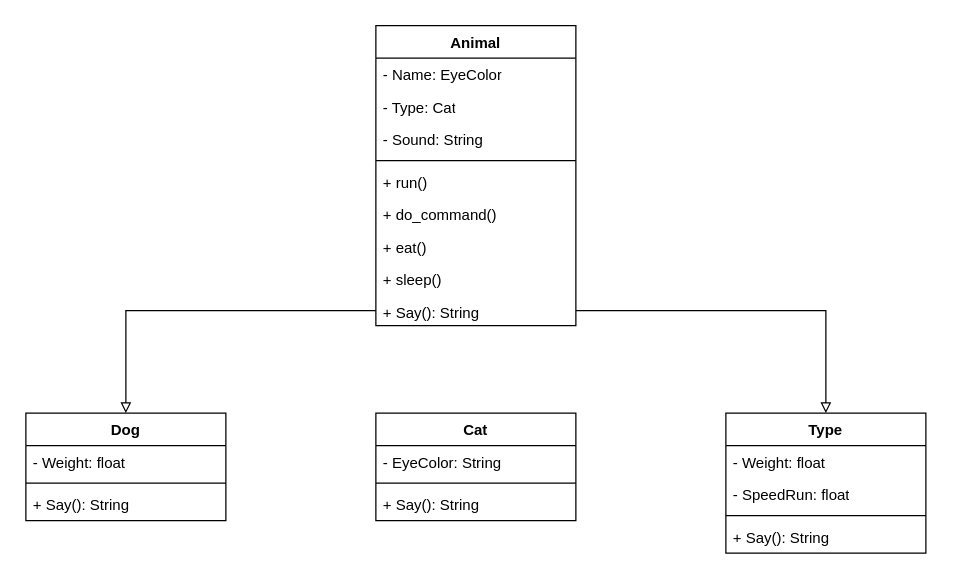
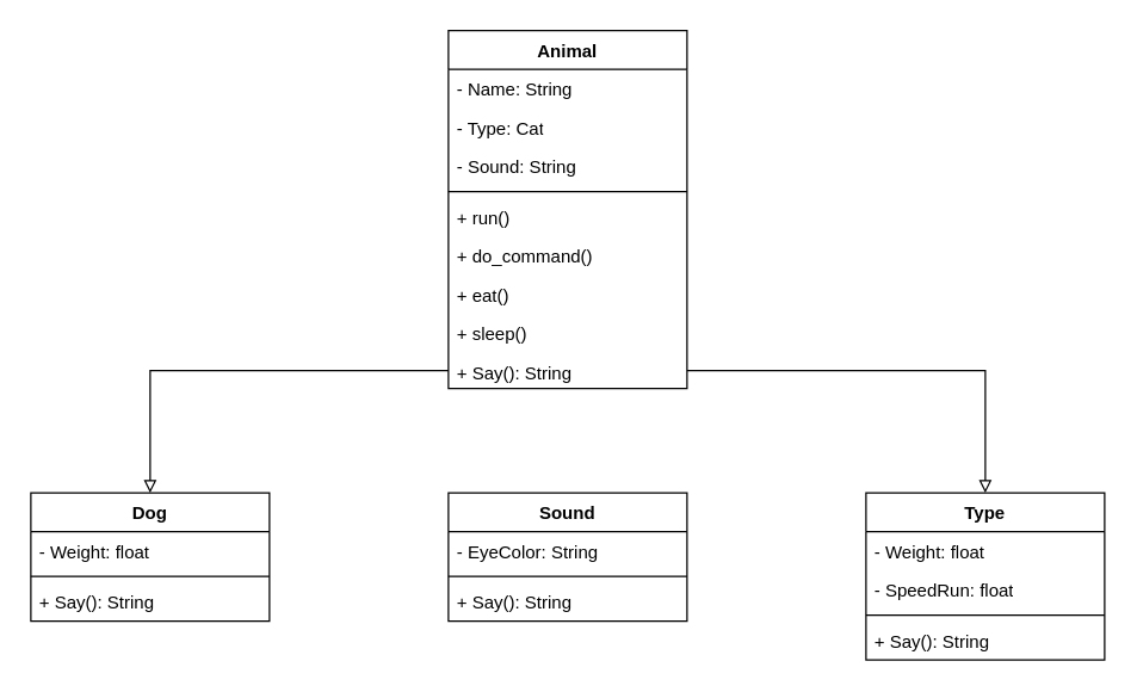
- <mxCell id="3" value="- Name: EyeColor" style="text;strokeColor=none;fillColor=none;align=left;verticalAlign=top;spacingLeft=4;spacingRight=4;overflow=hidden;rotatable=0;points=[[0,0.5],[1,0.5]];portConstraint=eastwest;whiteSpace=wrap;html=1;" vertex="1" parent="2"><mxGeometry y="26" width="160" height="26" as="geometry" /></mxCell>
+ <mxCell id="3" value="- Name: String" style="text;strokeColor=none;fillColor=none;align=left;verticalAlign=top;spacingLeft=4;spacingRight=4;overflow=hidden;rotatable=0;points=[[0,0.5],[1,0.5]];portConstraint=eastwest;whiteSpace=wrap;html=1;" vertex="1" parent="2"><mxGeometry y="26" width="160" height="26" as="geometry" /></mxCell>
- <mxCell id="16" value="Cat" style="swimlane;fontStyle=1;align=center;verticalAlign=top;childLayout=stackLayout;horizontal=1;startSize=26;horizontalStack=0;resizeParent=1;resizeParentMax=0;resizeLast=0;collapsible=1;marginBottom=0;whiteSpace=wrap;html=1;" vertex="1" parent="1"><mxGeometry x="300" y="330" width="160" height="86" as="geometry" /></mxCell>
+ <mxCell id="16" value="Sound" style="swimlane;fontStyle=1;align=center;verticalAlign=top;childLayout=stackLayout;horizontal=1;startSize=26;horizontalStack=0;resizeParent=1;resizeParentMax=0;resizeLast=0;collapsible=1;marginBottom=0;whiteSpace=wrap;html=1;" vertex="1" parent="1"><mxGeometry x="300" y="330" width="160" height="86" as="geometry" /></mxCell>
